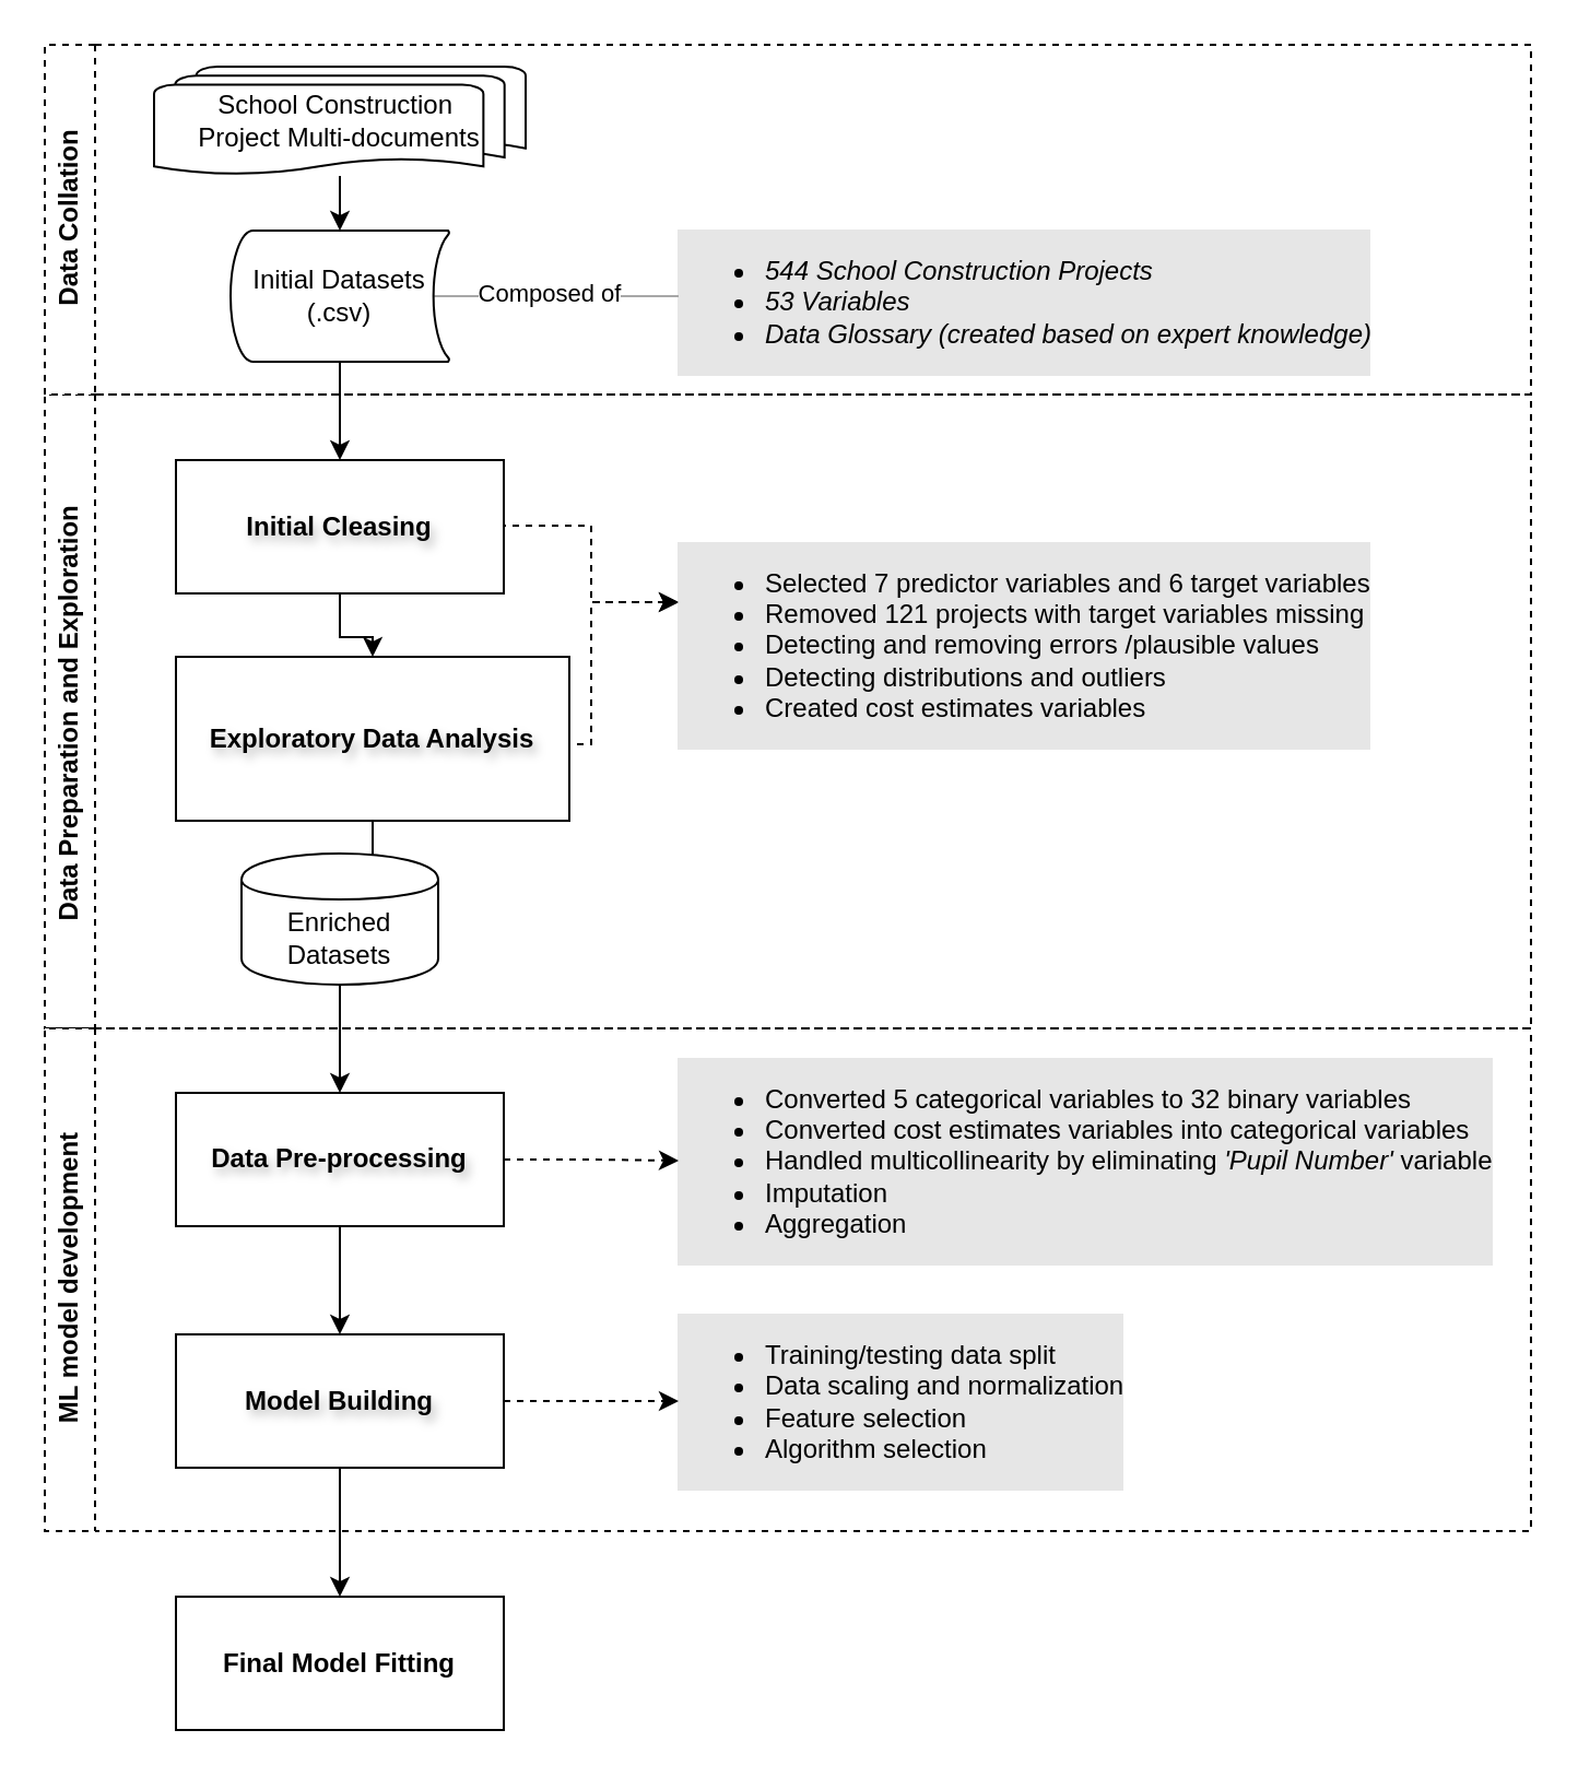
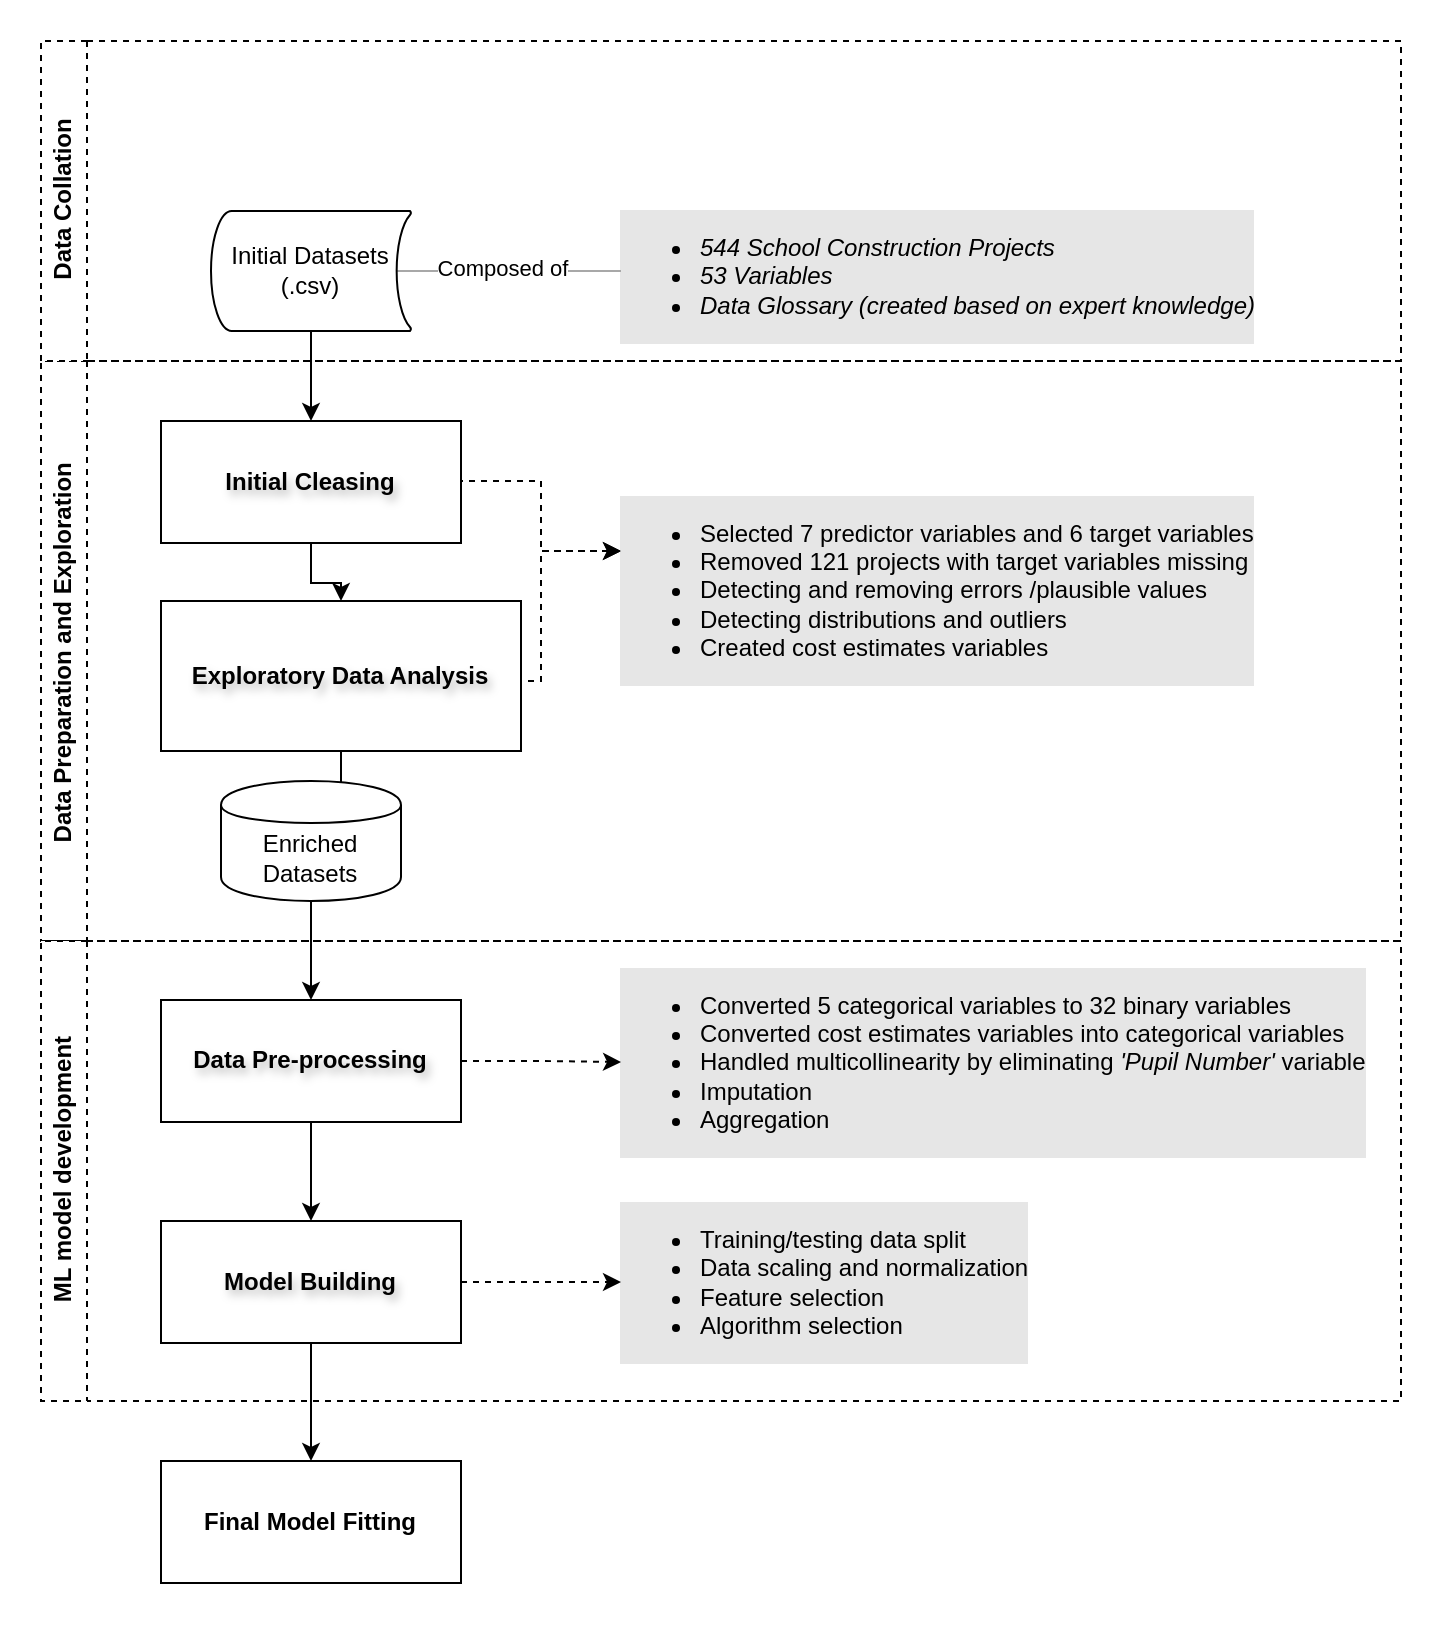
- <mxCell id="15" value="School Construction&amp;nbsp;&lt;div&gt;Project Multi-documents&lt;/div&gt;" style="strokeWidth=1;html=1;shape=mxgraph.flowchart.multi-document;whiteSpace=wrap;" vertex="1" parent="1"><mxGeometry x="70" y="30" width="170" height="50" as="geometry" /></mxCell>
- <mxCell id="16" value="" style="edgeStyle=orthogonalEdgeStyle;rounded=0;orthogonalLoop=1;jettySize=auto;html=1;" edge="1" parent="1" source="15" target="17"><mxGeometry relative="1" as="geometry" /></mxCell>
